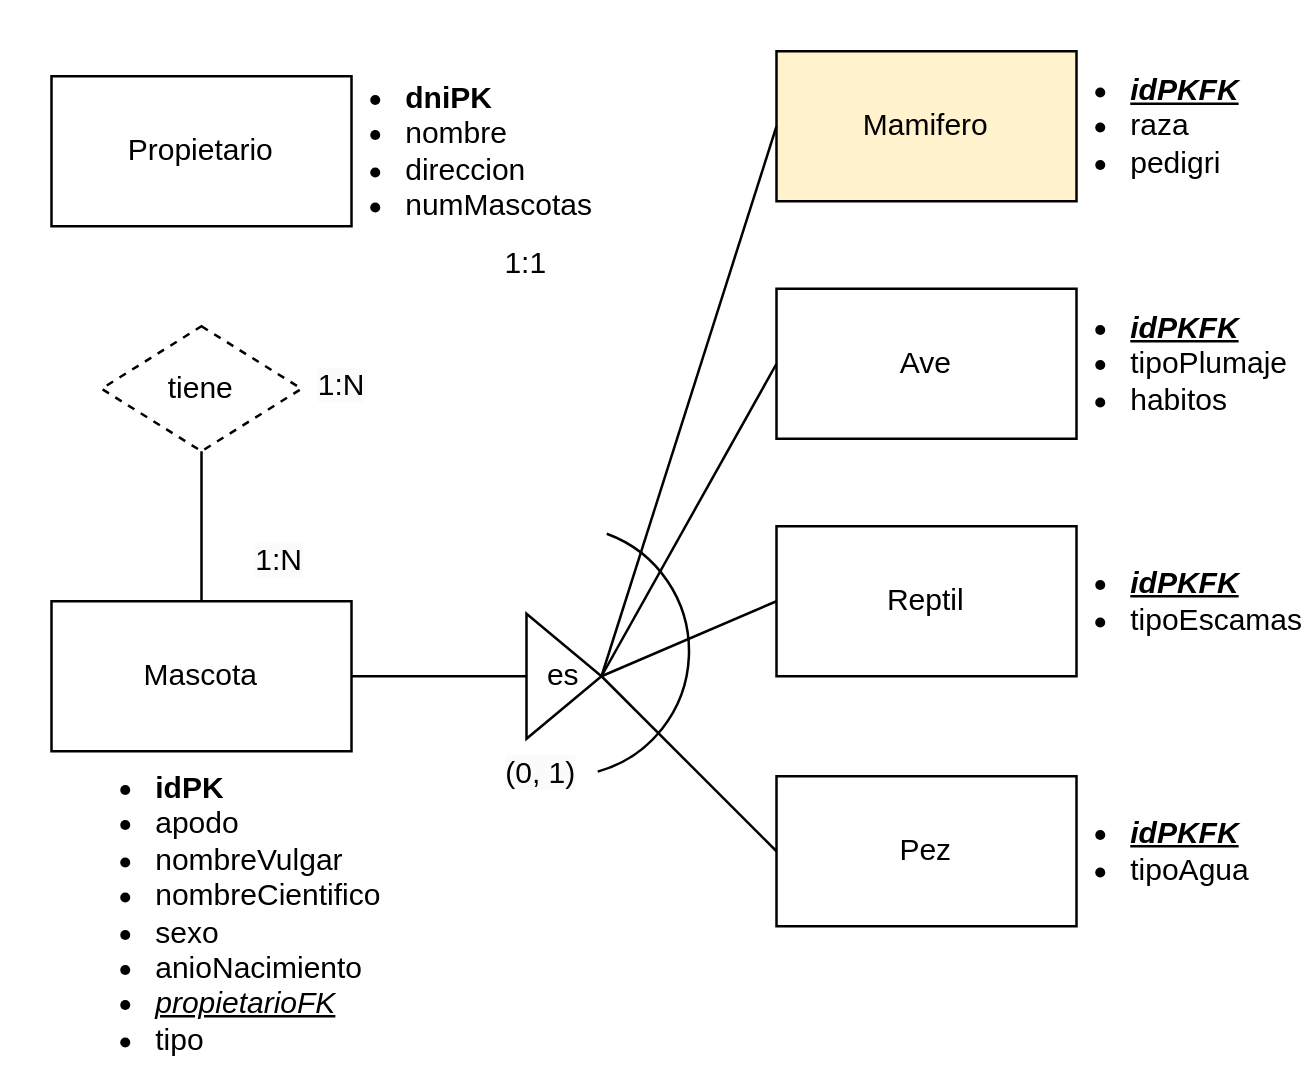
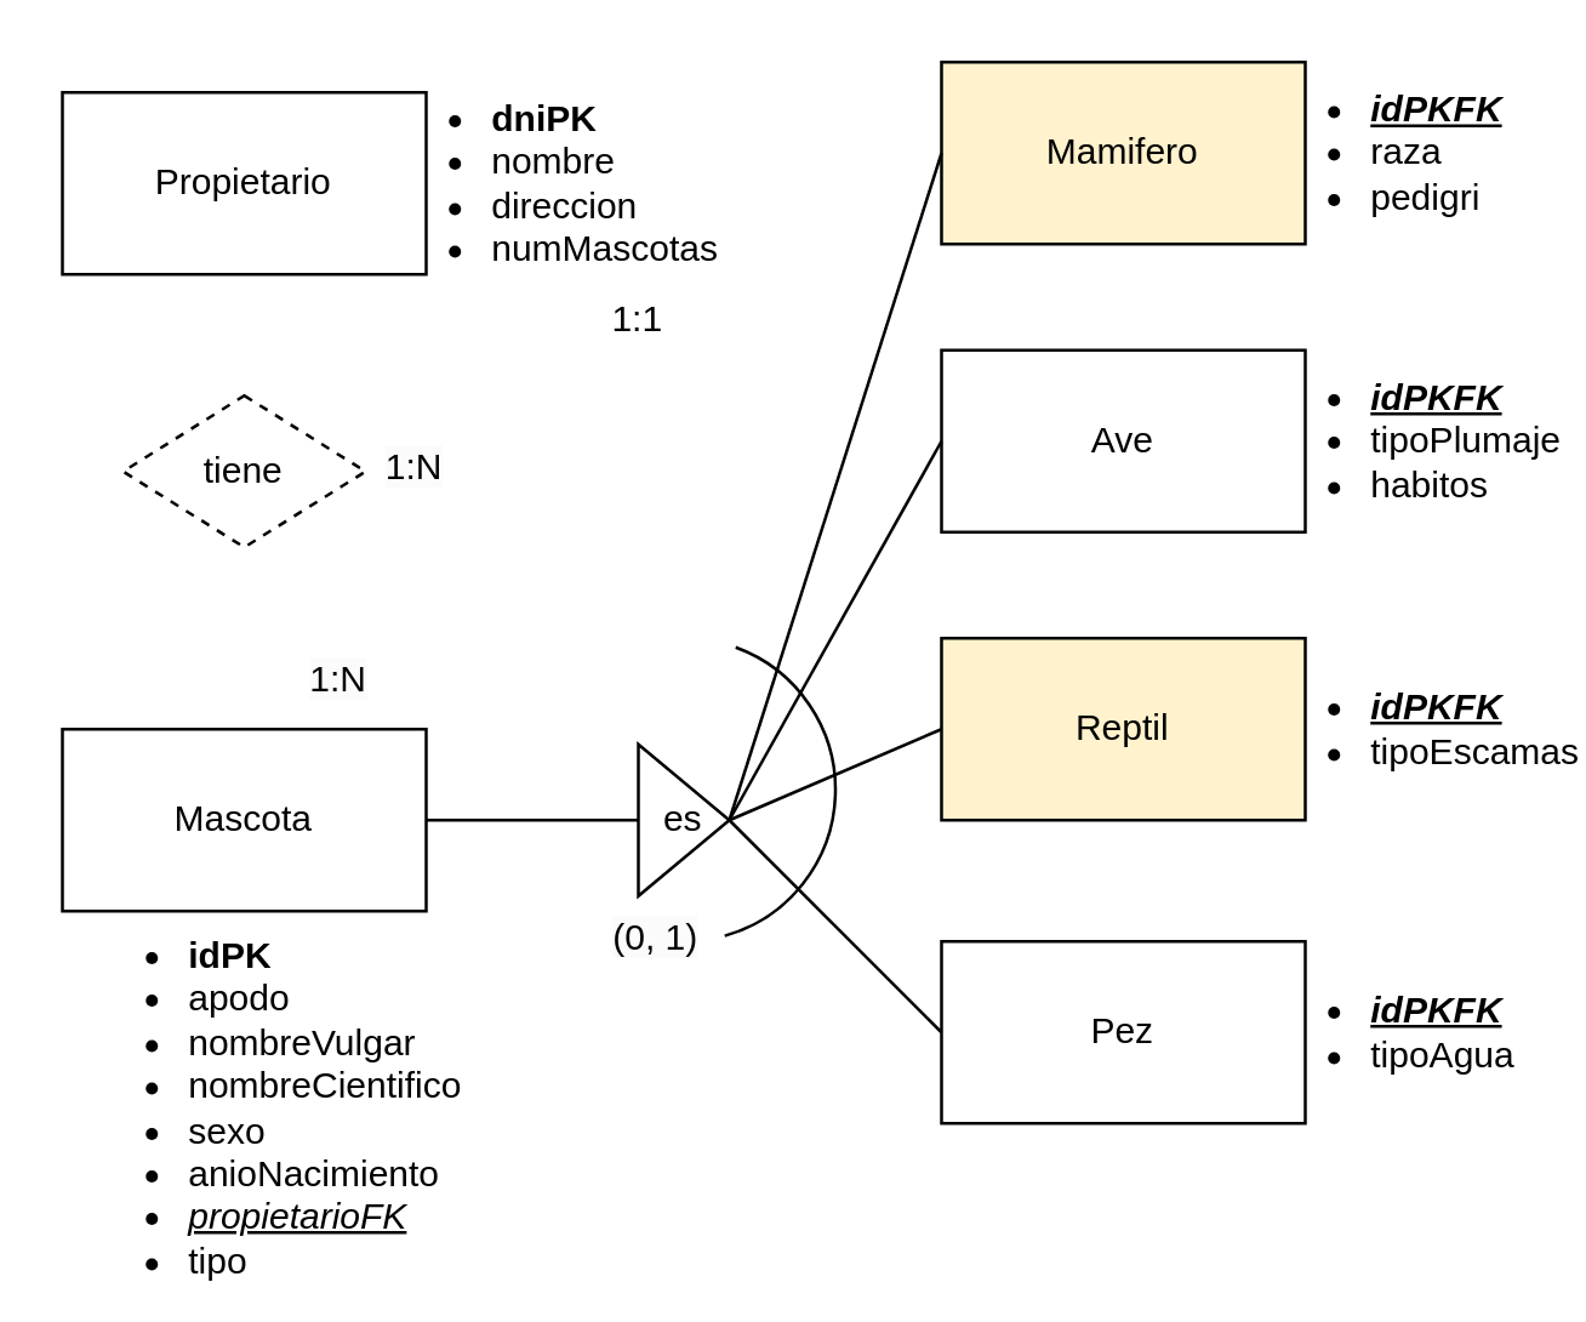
- <mxCell id="16" value="" style="endArrow=none;html=1;rounded=0;entryX=0.5;entryY=1;entryDx=0;entryDy=0;exitX=0.5;exitY=0;exitDx=0;exitDy=0;" edge="1" parent="1" source="3" target="9"><mxGeometry width="50" height="50" relative="1" as="geometry"><mxPoint x="90" y="140" as="sourcePoint" /><mxPoint x="90" y="100" as="targetPoint" /></mxGeometry></mxCell>
- <mxCell id="7" value="Reptil" style="rounded=0;whiteSpace=wrap;html=1;" vertex="1" parent="1"><mxGeometry x="310" y="210" width="120" height="60" as="geometry" /></mxCell>
+ <mxCell id="7" value="Reptil" style="rounded=0;whiteSpace=wrap;html=1;fillColor=#fff2cc;" vertex="1" parent="1"><mxGeometry x="310" y="210" width="120" height="60" as="geometry" /></mxCell>
